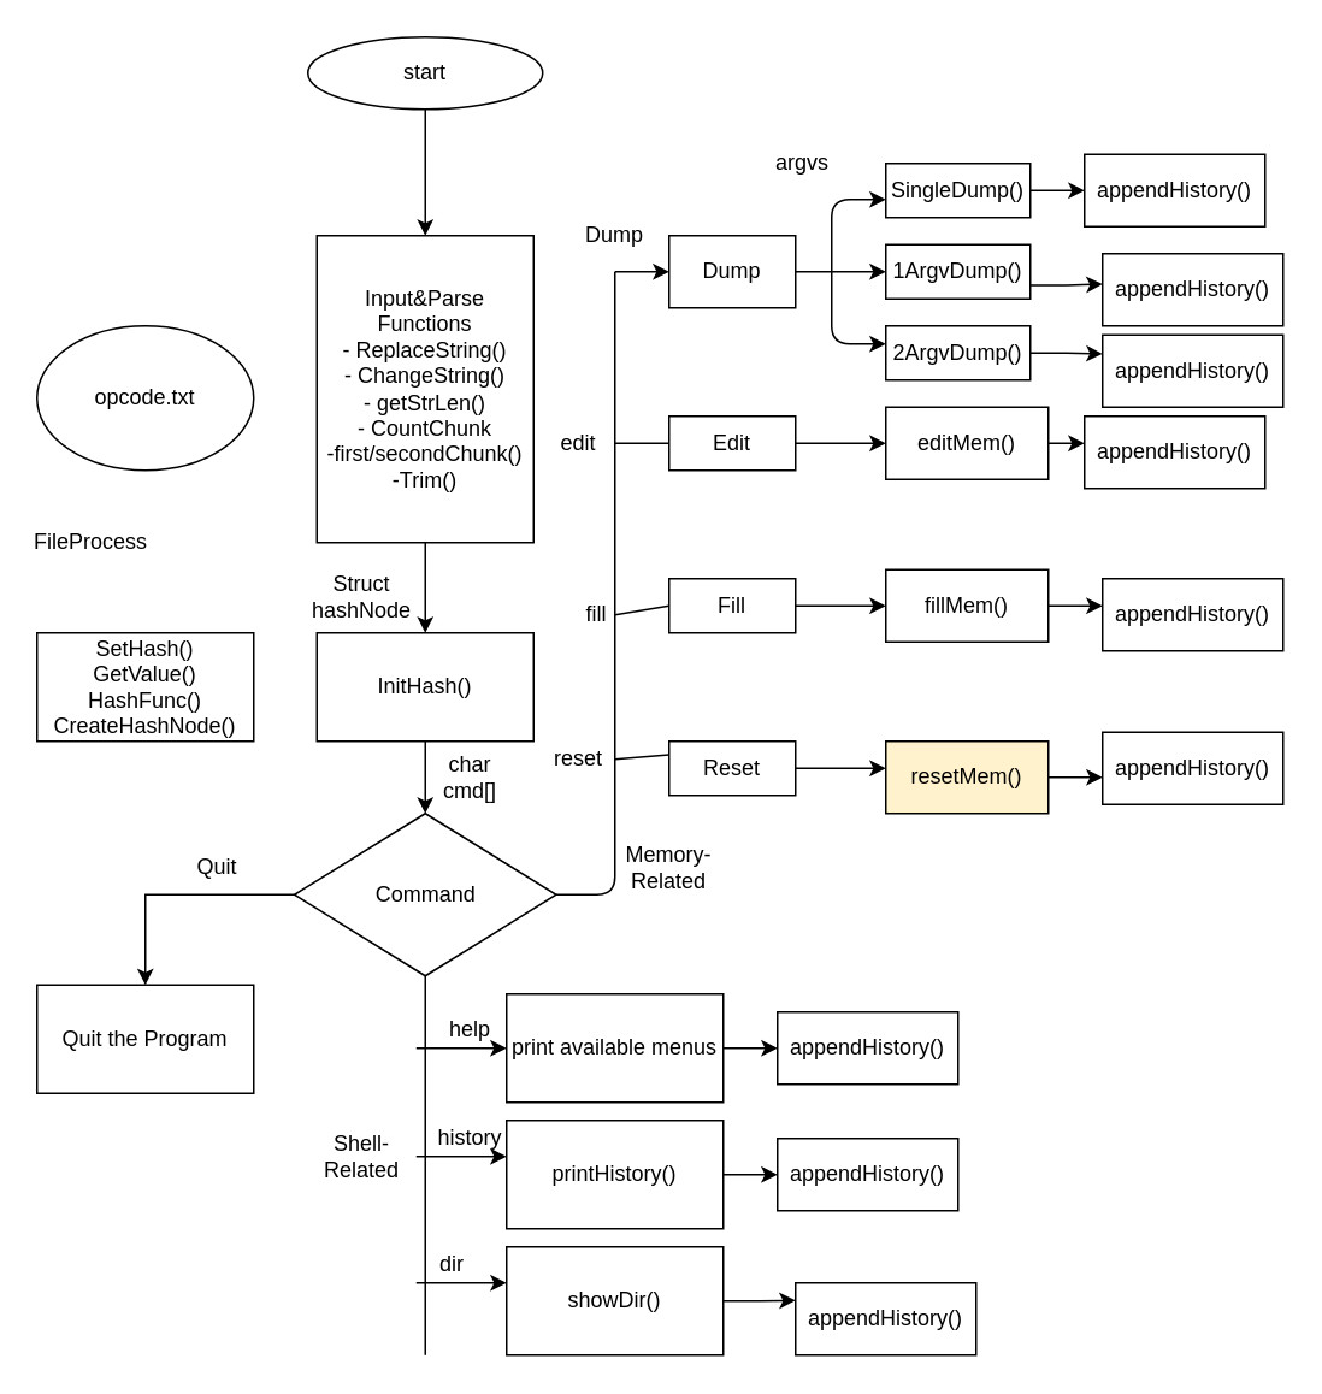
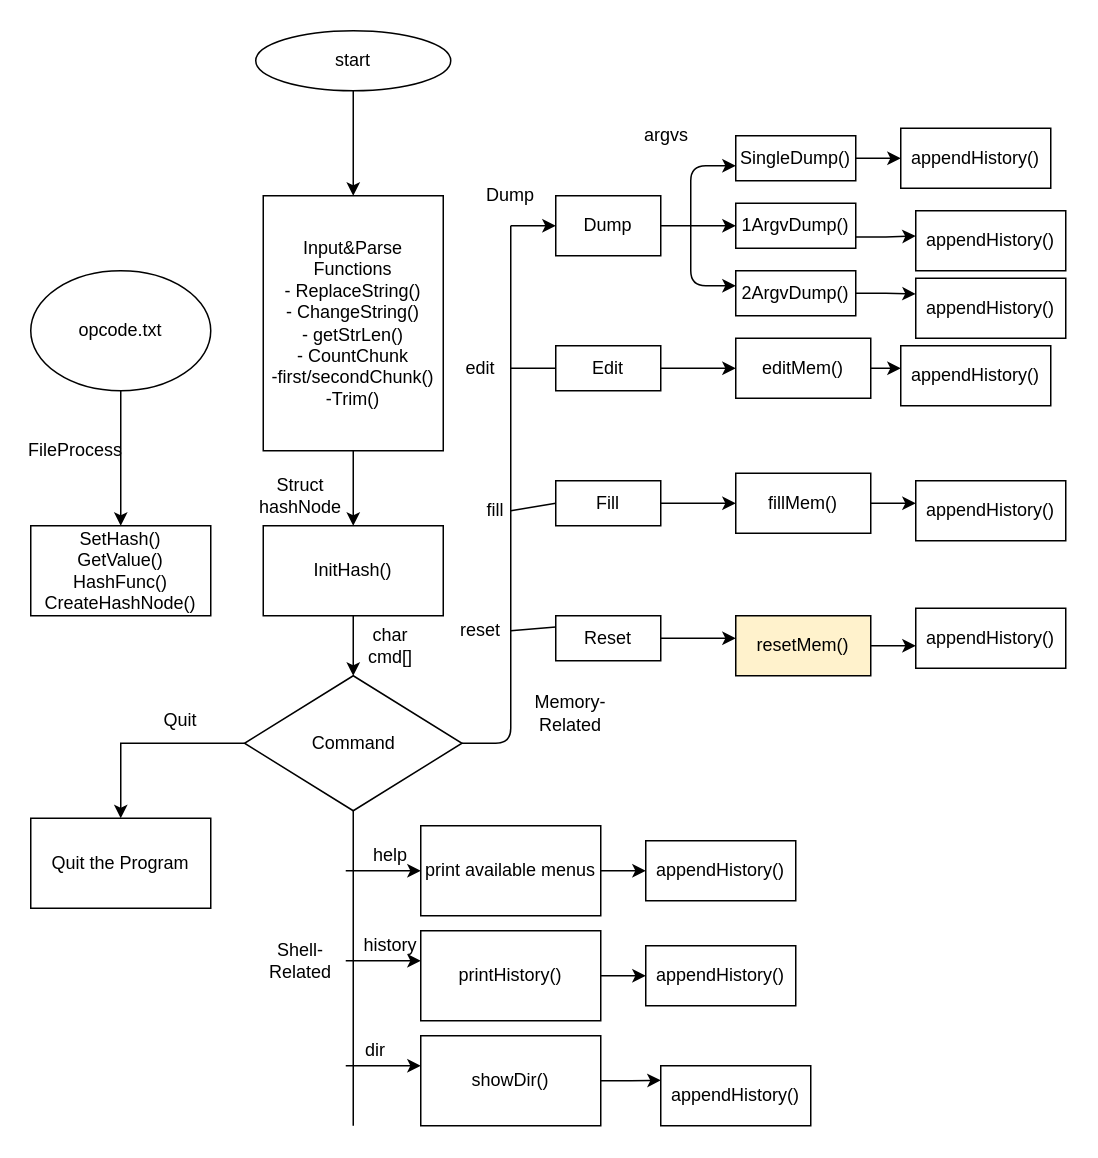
+ <mxCell id="8" value="" style="edgeStyle=orthogonalEdgeStyle;rounded=0;orthogonalLoop=1;jettySize=auto;html=1;" edge="1" parent="1" source="9" target="10"><mxGeometry relative="1" as="geometry" /></mxCell>
- <mxCell id="34" value="Memory-Related" style="text;html=1;strokeColor=none;fillColor=none;align=center;verticalAlign=middle;whiteSpace=wrap;rounded=0;" vertex="1" parent="1"><mxGeometry x="350" y="470" width="40" height="20" as="geometry" /></mxCell>
+ <mxCell id="34" value="Memory-Related" style="text;html=1;strokeColor=none;fillColor=none;align=center;verticalAlign=middle;whiteSpace=wrap;rounded=0;" vertex="1" parent="1"><mxGeometry x="360" y="465" width="40" height="20" as="geometry" /></mxCell>
